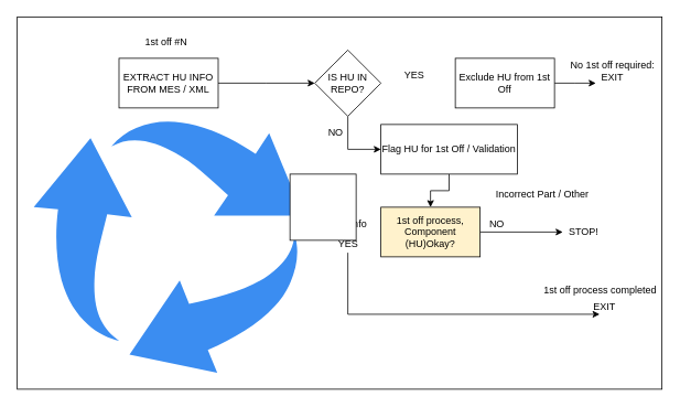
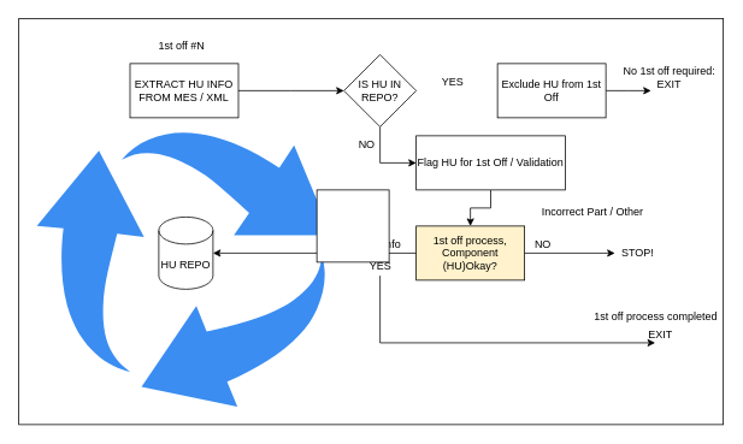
+ <mxCell id="9" value="HU REPO" style="shape=cylinder3;whiteSpace=wrap;html=1;boundedLbl=1;backgroundOutline=1;size=15;" vertex="1" parent="1"><mxGeometry x="175" y="240" width="60" height="80" as="geometry" /></mxCell>
+ <mxCell id="17" style="edgeStyle=orthogonalEdgeStyle;rounded=0;orthogonalLoop=1;jettySize=auto;html=1;exitX=0;exitY=0.5;exitDx=0;exitDy=0;entryX=1;entryY=0.5;entryDx=0;entryDy=0;entryPerimeter=0;" edge="1" parent="1" source="19" target="9"><mxGeometry relative="1" as="geometry" /></mxCell>
